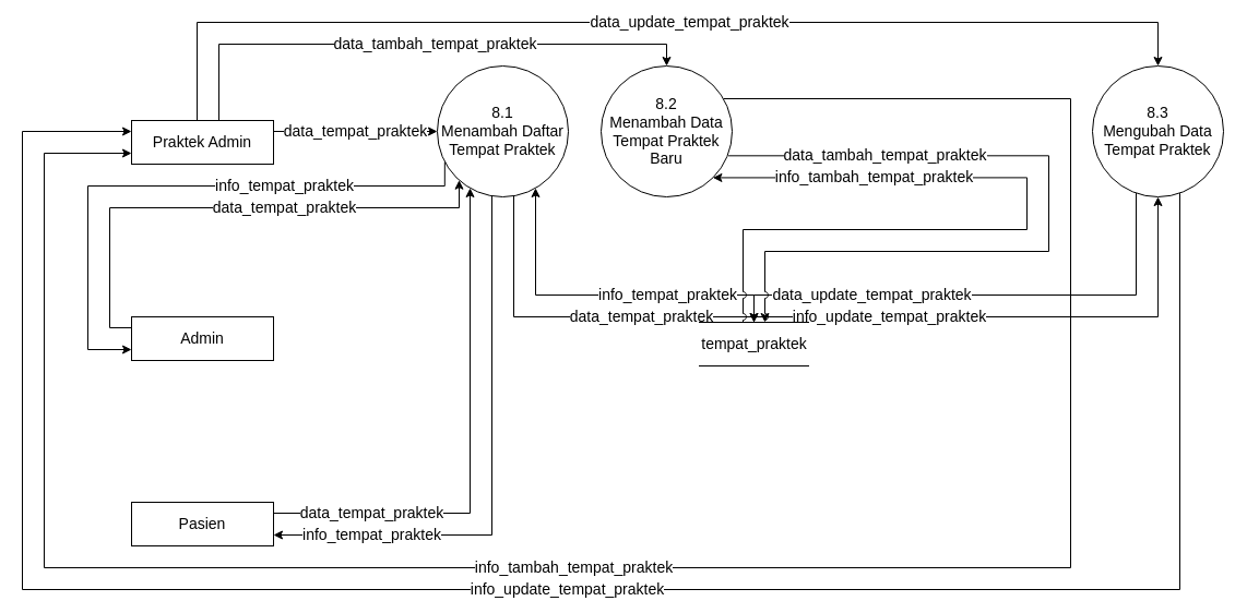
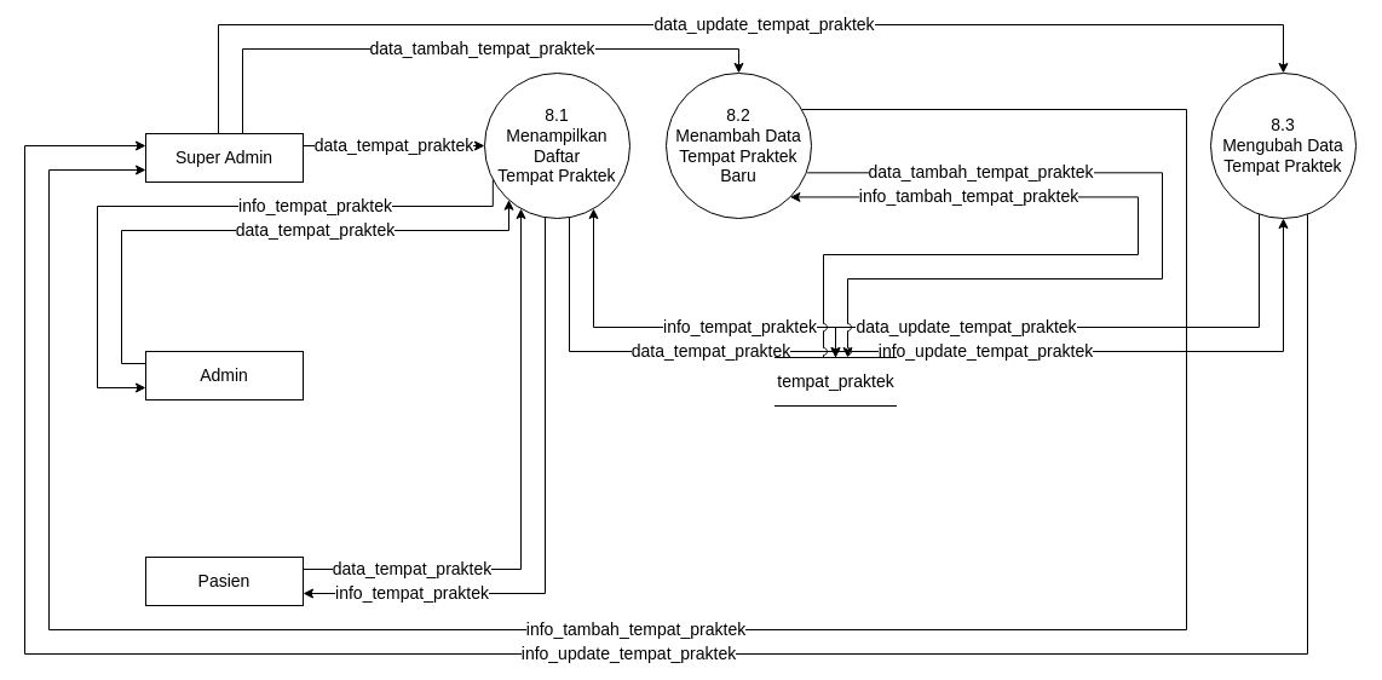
- <mxCell id="4" value="&lt;font style=&quot;font-size: 14px;&quot;&gt;8.1&lt;br style=&quot;font-size: 14px;&quot;&gt;Menambah Daftar&lt;br style=&quot;font-size: 14px;&quot;&gt;Tempat Praktek&lt;br style=&quot;font-size: 14px;&quot;&gt;&lt;/font&gt;" style="ellipse;whiteSpace=wrap;html=1;aspect=fixed;fontSize=14;" parent="1" vertex="1"><mxGeometry x="400" y="60" width="120" height="120" as="geometry" /></mxCell>
+ <mxCell id="4" value="&lt;font style=&quot;font-size: 14px;&quot;&gt;8.1&lt;br style=&quot;font-size: 14px;&quot;&gt;Menampilkan Daftar&lt;br style=&quot;font-size: 14px;&quot;&gt;Tempat Praktek&lt;br style=&quot;font-size: 14px;&quot;&gt;&lt;/font&gt;" style="ellipse;whiteSpace=wrap;html=1;aspect=fixed;fontSize=14;" parent="1" vertex="1"><mxGeometry x="400" y="60" width="120" height="120" as="geometry" /></mxCell>
- <mxCell id="6" value="Praktek Admin" style="rounded=0;whiteSpace=wrap;html=1;fontSize=14;" parent="1" vertex="1"><mxGeometry x="120" y="110" width="130" height="40" as="geometry" /></mxCell>
+ <mxCell id="6" value="Super Admin" style="rounded=0;whiteSpace=wrap;html=1;fontSize=14;" parent="1" vertex="1"><mxGeometry x="120" y="110" width="130" height="40" as="geometry" /></mxCell>
